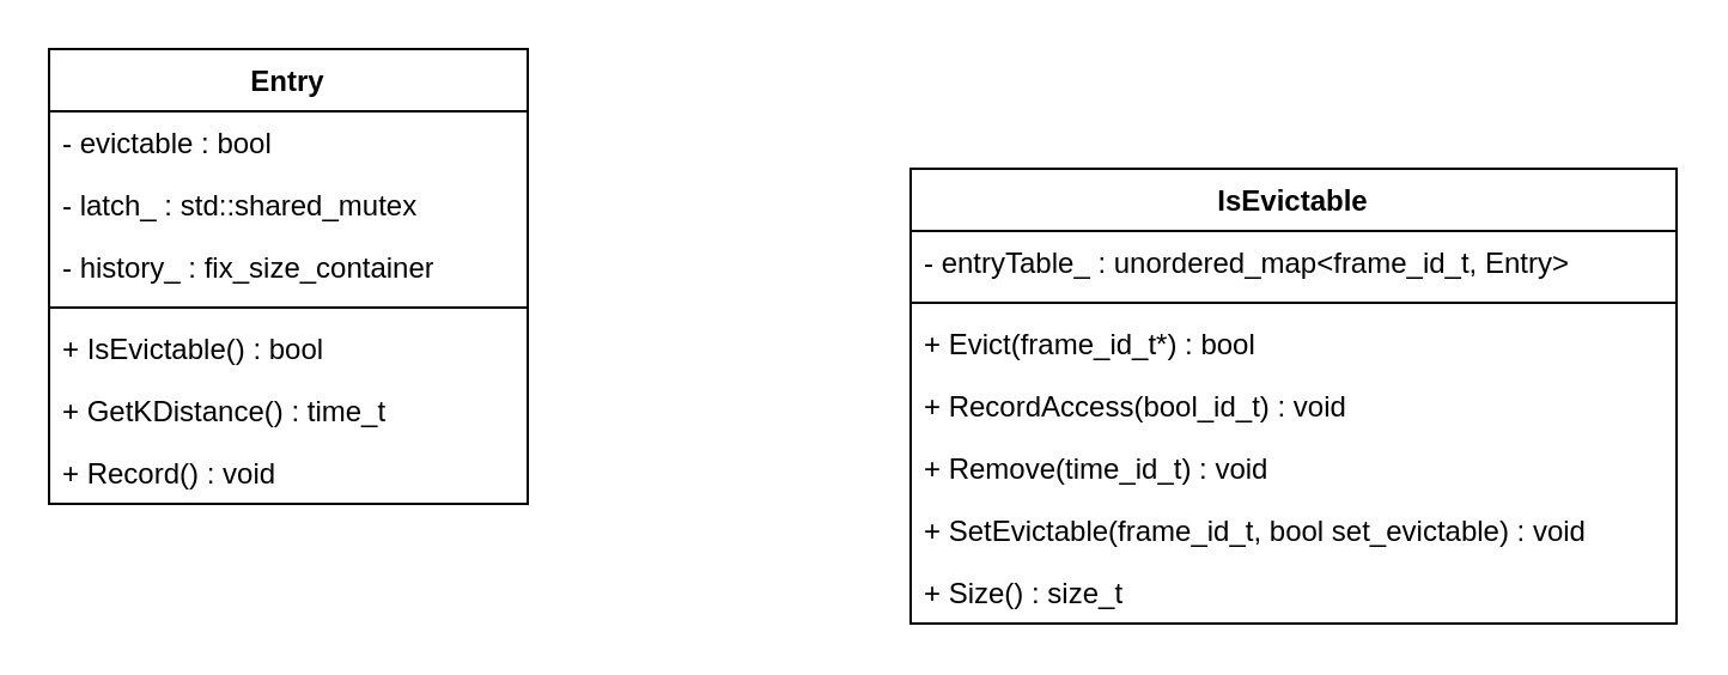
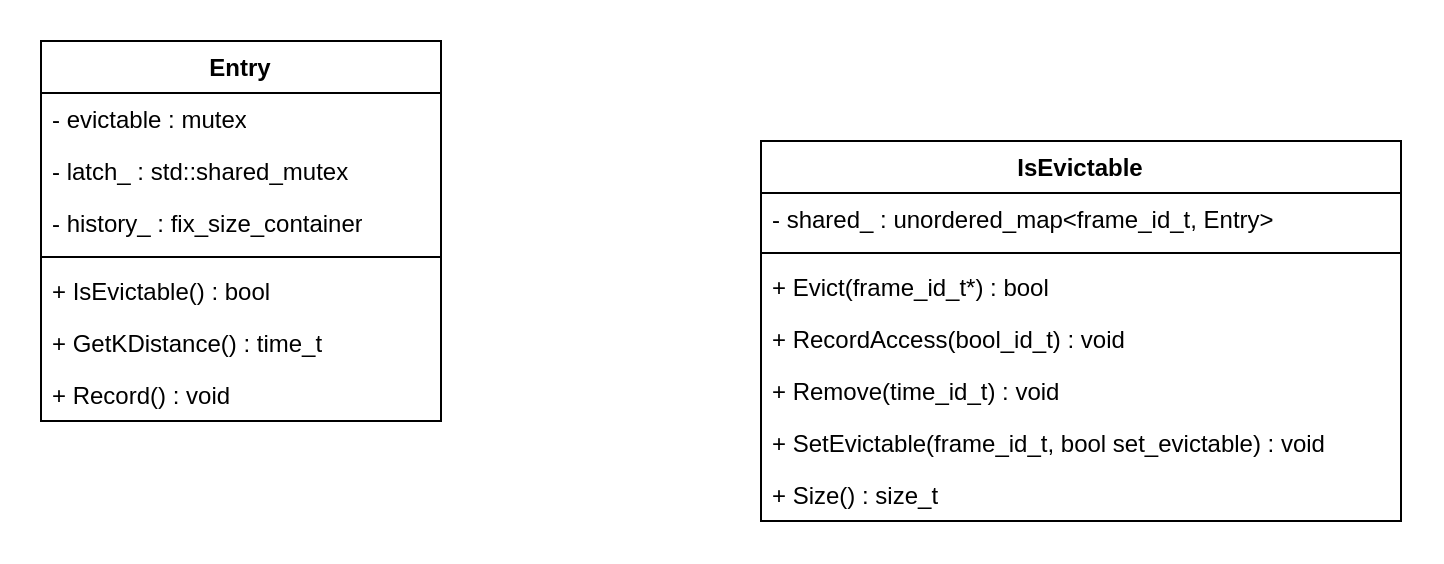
- <mxCell id="11" value="- evictable : bool" style="text;strokeColor=none;fillColor=none;align=left;verticalAlign=top;spacingLeft=4;spacingRight=4;overflow=hidden;rotatable=0;points=[[0,0.5],[1,0.5]];portConstraint=eastwest;whiteSpace=wrap;html=1;" parent="10" vertex="1"><mxGeometry y="26" width="200" height="26" as="geometry" /></mxCell>
+ <mxCell id="11" value="- evictable : mutex" style="text;strokeColor=none;fillColor=none;align=left;verticalAlign=top;spacingLeft=4;spacingRight=4;overflow=hidden;rotatable=0;points=[[0,0.5],[1,0.5]];portConstraint=eastwest;whiteSpace=wrap;html=1;" parent="10" vertex="1"><mxGeometry y="26" width="200" height="26" as="geometry" /></mxCell>
- <mxCell id="3" value="- entryTable_ : unordered_map&amp;lt;frame_id_t, Entry&amp;gt;&amp;nbsp;" style="text;strokeColor=none;fillColor=none;align=left;verticalAlign=top;spacingLeft=4;spacingRight=4;overflow=hidden;rotatable=0;points=[[0,0.5],[1,0.5]];portConstraint=eastwest;whiteSpace=wrap;html=1;" parent="2" vertex="1"><mxGeometry y="26" width="320" height="26" as="geometry" /></mxCell>
+ <mxCell id="3" value="- shared_ : unordered_map&amp;lt;frame_id_t, Entry&amp;gt;&amp;nbsp;" style="text;strokeColor=none;fillColor=none;align=left;verticalAlign=top;spacingLeft=4;spacingRight=4;overflow=hidden;rotatable=0;points=[[0,0.5],[1,0.5]];portConstraint=eastwest;whiteSpace=wrap;html=1;" parent="2" vertex="1"><mxGeometry y="26" width="320" height="26" as="geometry" /></mxCell>
